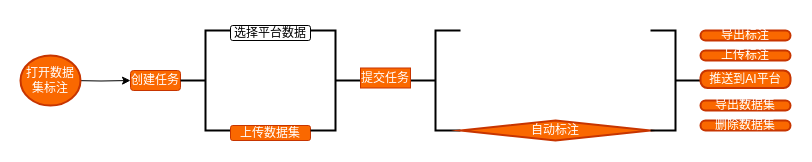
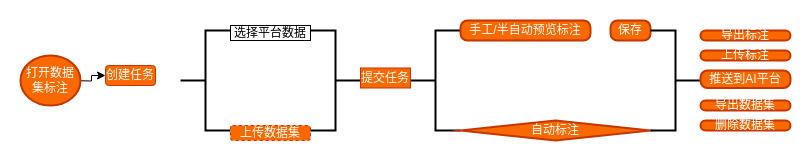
+ <mxCell id="10" value="手工/半自动预览标注" style="rounded=1;whiteSpace=wrap;html=1;absoluteArcSize=1;arcSize=14;strokeWidth=2;fillColor=#fa6800;strokeColor=#C73500;fontColor=#ffffff;" vertex="1" parent="1"><mxGeometry x="460" y="20" width="130" height="20" as="geometry" /></mxCell>
+ <mxCell id="11" value="保存" style="rounded=1;whiteSpace=wrap;html=1;absoluteArcSize=1;arcSize=14;strokeWidth=2;fillColor=#fa6800;strokeColor=#C73500;fontColor=#ffffff;" vertex="1" parent="1"><mxGeometry x="610" y="20" width="40" height="20" as="geometry" /></mxCell>
- <mxCell id="4" value="选择平台数据" style="rounded=1;whiteSpace=wrap;html=1;" vertex="1" parent="1"><mxGeometry x="230" y="25" width="80" height="15" as="geometry" /></mxCell>
+ <mxCell id="4" value="选择平台数据" style="whiteSpace=wrap;html=1;rounded=0;" vertex="1" parent="1"><mxGeometry x="230" y="25" width="80" height="15" as="geometry" /></mxCell>
- <mxCell id="3" value="创建任务" style="rounded=1;whiteSpace=wrap;html=1;fillColor=#fa6800;strokeColor=#C73500;fontColor=#ffffff;" vertex="1" parent="1"><mxGeometry x="130" y="70" width="50" height="20" as="geometry" /></mxCell>
+ <mxCell id="3" value="创建任务" style="rounded=1;whiteSpace=wrap;html=1;fillColor=#fa6800;strokeColor=#C73500;fontColor=#ffffff;" vertex="1" parent="1"><mxGeometry x="105" y="65" width="50" height="20" as="geometry" /></mxCell>
- <mxCell id="6" value="上传数据集" style="rounded=1;whiteSpace=wrap;html=1;fillColor=#fa6800;strokeColor=#C73500;fontColor=#ffffff;" vertex="1" parent="1"><mxGeometry x="230" y="125" width="80" height="15" as="geometry" /></mxCell>
+ <mxCell id="6" value="上传数据集" style="rounded=1;whiteSpace=wrap;html=1;fillColor=#fa6800;strokeColor=#C73500;fontColor=#ffffff;dashed=1;" vertex="1" parent="1"><mxGeometry x="230" y="125" width="80" height="15" as="geometry" /></mxCell>
